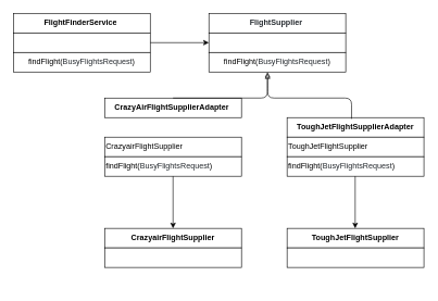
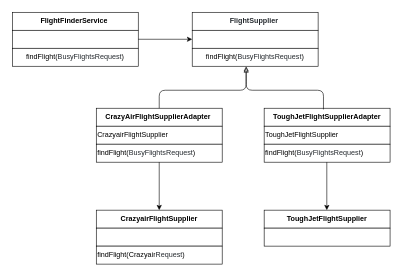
- <mxCell id="5" value="&lt;b&gt;&lt;span class=&quot;pl-en&quot; style=&quot;box-sizing: border-box ; white-space: pre ; background-color: rgb(255 , 255 , 255)&quot;&gt;CrazyAirFlightSupplierAdapter&lt;/span&gt;&lt;span style=&quot;white-space: pre ; background-color: rgb(255 , 255 , 255)&quot;&gt; &lt;/span&gt;&lt;/b&gt;" style="rounded=0;whiteSpace=wrap;html=1;" vertex="1" parent="1"><mxGeometry x="160" y="150" width="210" height="30" as="geometry" /></mxCell>
+ <mxCell id="5" value="&lt;b&gt;&lt;span class=&quot;pl-en&quot; style=&quot;box-sizing: border-box ; white-space: pre ; background-color: rgb(255 , 255 , 255)&quot;&gt;CrazyAirFlightSupplierAdapter&lt;/span&gt;&lt;span style=&quot;white-space: pre ; background-color: rgb(255 , 255 , 255)&quot;&gt; &lt;/span&gt;&lt;/b&gt;" style="rounded=0;whiteSpace=wrap;html=1;" vertex="1" parent="1"><mxGeometry x="160" y="180" width="210" height="30" as="geometry" /></mxCell>
+ <mxCell id="18" value="findFlight(Crazyair&lt;span class=&quot;pl-smi&quot; style=&quot;box-sizing: border-box ; color: rgb(36 , 41 , 46) ; font-family: , &amp;#34;consolas&amp;#34; , &amp;#34;liberation mono&amp;#34; , &amp;#34;menlo&amp;#34; , monospace ; white-space: pre ; background-color: rgb(255 , 255 , 255)&quot;&gt;Request&lt;/span&gt;)" style="rounded=0;whiteSpace=wrap;html=1;align=left;" vertex="1" parent="1"><mxGeometry x="160" y="410" width="210" height="30" as="geometry" /></mxCell>
